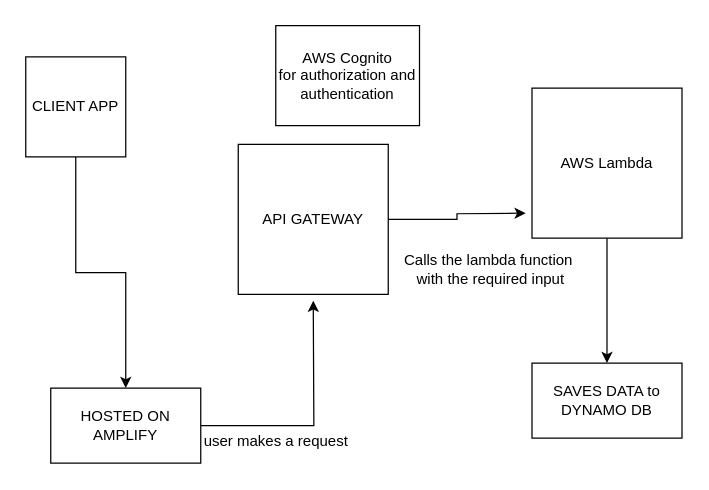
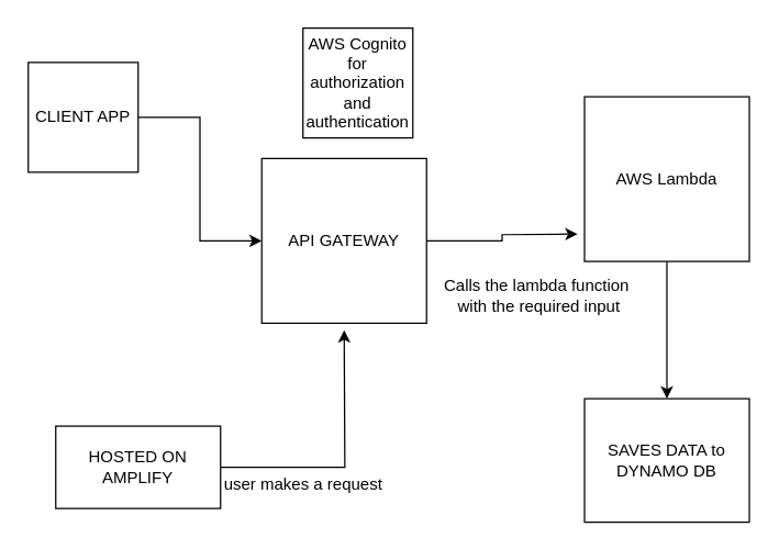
- <mxCell id="13" value="AWS Cognito&lt;br&gt;for authorization and authentication" style="whiteSpace=wrap;html=1;aspect=fixed;" vertex="1" parent="1"><mxGeometry x="220" y="20" width="115" height="80" as="geometry" /></mxCell>
+ <mxCell id="13" value="AWS Cognito&lt;br&gt;for authorization and authentication" style="whiteSpace=wrap;html=1;aspect=fixed;" vertex="1" parent="1"><mxGeometry x="220" y="20" width="80" height="80" as="geometry" /></mxCell>
- <mxCell id="4" style="edgeStyle=orthogonalEdgeStyle;rounded=0;orthogonalLoop=1;jettySize=auto;html=1;" edge="1" parent="1" source="5" target="9"><mxGeometry relative="1" as="geometry"><mxPoint x="60" y="300" as="targetPoint" /></mxGeometry></mxCell>
+ <mxCell id="4" style="edgeStyle=orthogonalEdgeStyle;rounded=0;orthogonalLoop=1;jettySize=auto;html=1;" edge="1" parent="1" source="5" target="7"><mxGeometry relative="1" as="geometry"><mxPoint x="60" y="300" as="targetPoint" /></mxGeometry></mxCell>
- <mxCell id="12" value="SAVES DATA to&lt;br&gt;DYNAMO DB" style="rounded=0;whiteSpace=wrap;html=1;" vertex="1" parent="1"><mxGeometry x="425" y="290" width="120" height="60" as="geometry" /></mxCell>
+ <mxCell id="12" value="SAVES DATA to&lt;br&gt;DYNAMO DB" style="rounded=0;whiteSpace=wrap;html=1;" vertex="1" parent="1"><mxGeometry x="425" y="290" width="120" height="90" as="geometry" /></mxCell>
